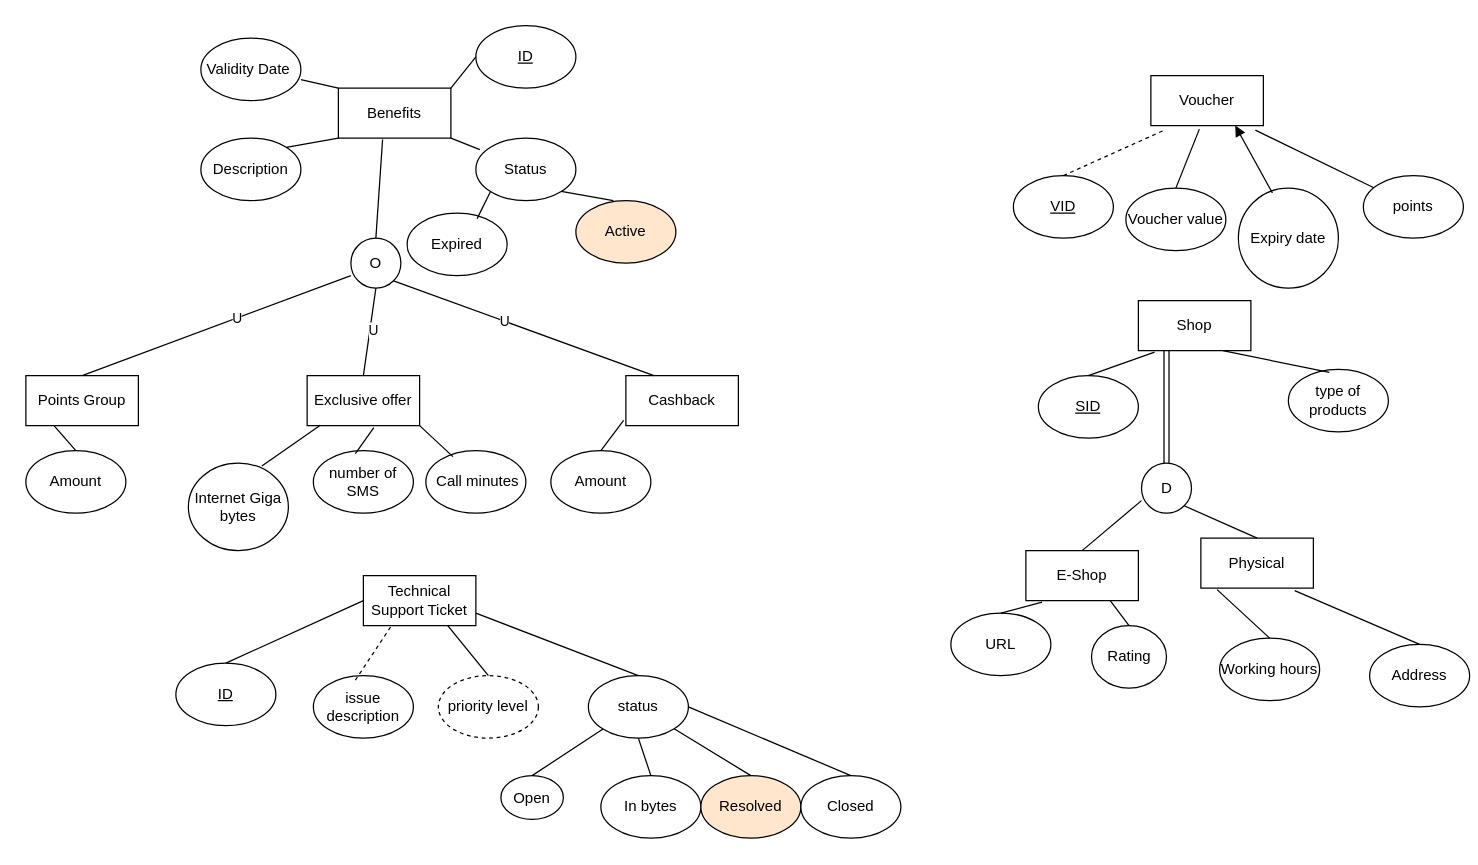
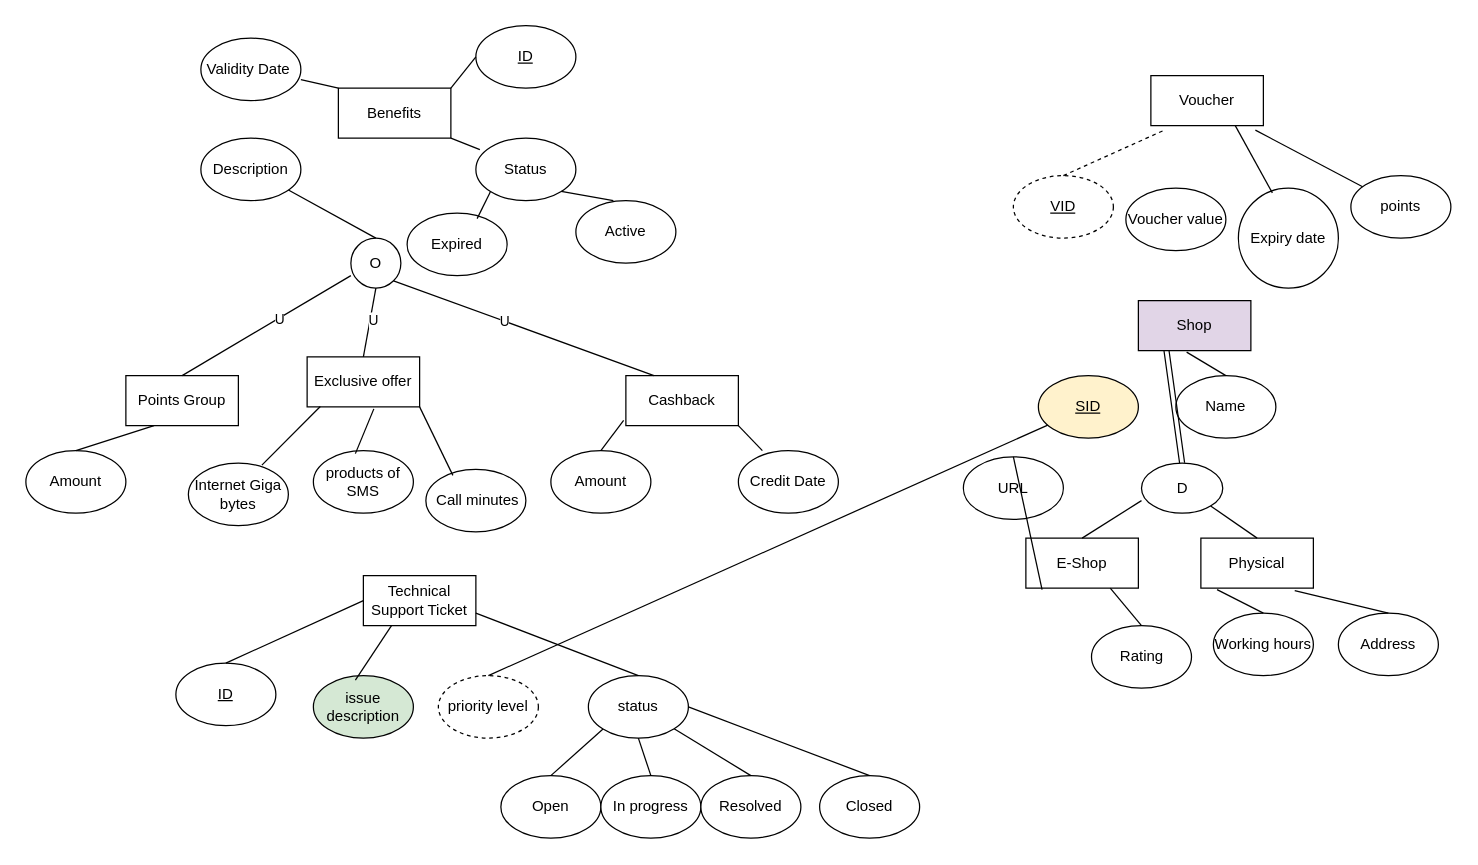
- <mxCell id="45" value="" style="endArrow=block;html=1;rounded=0;entryX=0.75;entryY=1;entryDx=0;entryDy=0;exitX=0.34;exitY=0.048;exitDx=0;exitDy=0;exitPerimeter=0;" edge="1" parent="1" source="41" target="38"><mxGeometry width="50" height="50" relative="1" as="geometry"><mxPoint x="1040" y="160" as="sourcePoint" /><mxPoint x="1090" y="110" as="targetPoint" /></mxGeometry></mxCell>
+ <mxCell id="45" value="" style="endArrow=none;html=1;rounded=0;entryX=0.75;entryY=1;entryDx=0;entryDy=0;exitX=0.34;exitY=0.048;exitDx=0;exitDy=0;exitPerimeter=0;" edge="1" parent="1" source="41" target="38"><mxGeometry width="50" height="50" relative="1" as="geometry"><mxPoint x="1040" y="160" as="sourcePoint" /><mxPoint x="1090" y="110" as="targetPoint" /></mxGeometry></mxCell>
- <mxCell id="10" value="" style="endArrow=none;html=1;rounded=0;exitX=1;exitY=0;exitDx=0;exitDy=0;entryX=0;entryY=1;entryDx=0;entryDy=0;" edge="1" parent="1" source="6" target="2"><mxGeometry width="50" height="50" relative="1" as="geometry"><mxPoint x="240" y="130" as="sourcePoint" /><mxPoint x="290" y="80" as="targetPoint" /></mxGeometry></mxCell>
- <mxCell id="44" value="" style="endArrow=none;html=1;rounded=0;exitX=0.5;exitY=0;exitDx=0;exitDy=0;entryX=0.431;entryY=1.07;entryDx=0;entryDy=0;entryPerimeter=0;" edge="1" parent="1" source="40" target="38"><mxGeometry width="50" height="50" relative="1" as="geometry"><mxPoint x="920" y="150" as="sourcePoint" /><mxPoint x="970" y="100" as="targetPoint" /></mxGeometry></mxCell>
- <mxCell id="37" value="" style="endArrow=none;html=1;rounded=0;entryX=0.393;entryY=1.027;entryDx=0;entryDy=0;entryPerimeter=0;exitX=0.5;exitY=0;exitDx=0;exitDy=0;" edge="1" parent="1" source="30" target="2"><mxGeometry width="50" height="50" relative="1" as="geometry"><mxPoint x="310" y="240" as="sourcePoint" /><mxPoint x="360" y="190" as="targetPoint" /></mxGeometry></mxCell>
+ <mxCell id="37" value="" style="endArrow=none;html=1;rounded=0;exitX=0.5;exitY=0;exitDx=0;exitDy=0;" edge="1" parent="1" source="30" target="6"><mxGeometry width="50" height="50" relative="1" as="geometry"><mxPoint x="310" y="240" as="sourcePoint" /><mxPoint x="360" y="190" as="targetPoint" /></mxGeometry></mxCell>
- <mxCell id="39" value="&lt;u&gt;VID&lt;/u&gt;" style="ellipse;whiteSpace=wrap;html=1;" vertex="1" parent="1"><mxGeometry x="810" y="140" width="80" height="50" as="geometry" /></mxCell>
+ <mxCell id="39" value="&lt;u&gt;VID&lt;/u&gt;" style="ellipse;whiteSpace=wrap;html=1;dashed=1;" vertex="1" parent="1"><mxGeometry x="810" y="140" width="80" height="50" as="geometry" /></mxCell>
- <mxCell id="42" value="points" style="ellipse;whiteSpace=wrap;html=1;" vertex="1" parent="1"><mxGeometry x="1090" y="140" width="80" height="50" as="geometry" /></mxCell>
+ <mxCell id="42" value="points" style="ellipse;whiteSpace=wrap;html=1;" vertex="1" parent="1"><mxGeometry x="1080" y="140" width="80" height="50" as="geometry" /></mxCell>
- <mxCell id="7" value="Active" style="ellipse;whiteSpace=wrap;html=1;fillColor=#ffe6cc;" vertex="1" parent="1"><mxGeometry x="460" y="160" width="80" height="50" as="geometry" /></mxCell>
+ <mxCell id="7" value="Active" style="ellipse;whiteSpace=wrap;html=1;" vertex="1" parent="1"><mxGeometry x="460" y="160" width="80" height="50" as="geometry" /></mxCell>
- <mxCell id="47" value="Shop" style="rounded=0;whiteSpace=wrap;html=1;" vertex="1" parent="1"><mxGeometry x="910" y="240" width="90" height="40" as="geometry" /></mxCell>
+ <mxCell id="47" value="Shop" style="rounded=0;whiteSpace=wrap;html=1;fillColor=#e1d5e7;" vertex="1" parent="1"><mxGeometry x="910" y="240" width="90" height="40" as="geometry" /></mxCell>
- <mxCell id="53" value="" style="endArrow=none;html=1;rounded=0;entryX=0.75;entryY=1;entryDx=0;entryDy=0;exitX=0.41;exitY=0.048;exitDx=0;exitDy=0;exitPerimeter=0;" edge="1" parent="1" source="50" target="47"><mxGeometry width="50" height="50" relative="1" as="geometry"><mxPoint x="1065" y="360" as="sourcePoint" /><mxPoint x="1115" y="310" as="targetPoint" /></mxGeometry></mxCell>
- <mxCell id="51" value="" style="endArrow=none;html=1;rounded=0;exitX=0.5;exitY=0;exitDx=0;exitDy=0;entryX=0.144;entryY=1.03;entryDx=0;entryDy=0;entryPerimeter=0;" edge="1" parent="1" source="48" target="47"><mxGeometry width="50" height="50" relative="1" as="geometry"><mxPoint x="915" y="360" as="sourcePoint" /><mxPoint x="965" y="310" as="targetPoint" /></mxGeometry></mxCell>
+ <mxCell id="52" value="" style="endArrow=none;html=1;rounded=0;entryX=0.429;entryY=1.03;entryDx=0;entryDy=0;entryPerimeter=0;exitX=0.5;exitY=0;exitDx=0;exitDy=0;" edge="1" parent="1" source="49" target="47"><mxGeometry width="50" height="50" relative="1" as="geometry"><mxPoint x="955" y="360" as="sourcePoint" /><mxPoint x="1005" y="310" as="targetPoint" /></mxGeometry></mxCell>
- <mxCell id="15" value="Points Group" style="rounded=0;whiteSpace=wrap;html=1;" vertex="1" parent="1"><mxGeometry x="20" y="300" width="90" height="40" as="geometry" /></mxCell>
+ <mxCell id="15" value="Points Group" style="rounded=0;whiteSpace=wrap;html=1;" vertex="1" parent="1"><mxGeometry x="100" y="300" width="90" height="40" as="geometry" /></mxCell>
- <mxCell id="18" value="Exclusive offer" style="rounded=0;whiteSpace=wrap;html=1;" vertex="1" parent="1"><mxGeometry x="245" y="300" width="90" height="40" as="geometry" /></mxCell>
+ <mxCell id="18" value="Exclusive offer" style="rounded=0;whiteSpace=wrap;html=1;" vertex="1" parent="1"><mxGeometry x="245" y="285" width="90" height="40" as="geometry" /></mxCell>
- <mxCell id="50" value="type of products" style="ellipse;whiteSpace=wrap;html=1;" vertex="1" parent="1"><mxGeometry x="1030" y="295" width="80" height="50" as="geometry" /></mxCell>
- <mxCell id="48" value="&lt;u&gt;SID&lt;/u&gt;" style="ellipse;whiteSpace=wrap;html=1;" vertex="1" parent="1"><mxGeometry x="830" y="300" width="80" height="50" as="geometry" /></mxCell>
+ <mxCell id="48" value="&lt;u&gt;SID&lt;/u&gt;" style="ellipse;whiteSpace=wrap;html=1;fillColor=#fff2cc;" vertex="1" parent="1"><mxGeometry x="830" y="300" width="80" height="50" as="geometry" /></mxCell>
+ <mxCell id="49" value="Name" style="ellipse;whiteSpace=wrap;html=1;" vertex="1" parent="1"><mxGeometry x="940" y="300" width="80" height="50" as="geometry" /></mxCell>
+ <mxCell id="29" value="" style="endArrow=none;html=1;rounded=0;entryX=1;entryY=1;entryDx=0;entryDy=0;exitX=0.24;exitY=0;exitDx=0;exitDy=0;exitPerimeter=0;" edge="1" parent="1" source="28" target="25"><mxGeometry width="50" height="50" relative="1" as="geometry"><mxPoint x="760" y="500" as="sourcePoint" /><mxPoint x="810" y="450" as="targetPoint" /></mxGeometry></mxCell>
- <mxCell id="20" value="number of SMS" style="ellipse;whiteSpace=wrap;html=1;" vertex="1" parent="1"><mxGeometry x="250" y="360" width="80" height="50" as="geometry" /></mxCell>
+ <mxCell id="20" value="products of SMS" style="ellipse;whiteSpace=wrap;html=1;" vertex="1" parent="1"><mxGeometry x="250" y="360" width="80" height="50" as="geometry" /></mxCell>
- <mxCell id="21" value="&amp;nbsp;Call minutes" style="ellipse;whiteSpace=wrap;html=1;" vertex="1" parent="1"><mxGeometry x="340" y="360" width="80" height="50" as="geometry" /></mxCell>
+ <mxCell id="21" value="&amp;nbsp;Call minutes" style="ellipse;whiteSpace=wrap;html=1;" vertex="1" parent="1"><mxGeometry x="340" y="375" width="80" height="50" as="geometry" /></mxCell>
+ <mxCell id="28" value="Credit Date" style="ellipse;whiteSpace=wrap;html=1;" vertex="1" parent="1"><mxGeometry x="590" y="360" width="80" height="50" as="geometry" /></mxCell>
- <mxCell id="65" value="D" style="ellipse;whiteSpace=wrap;html=1;aspect=fixed;" vertex="1" parent="1"><mxGeometry x="912.5" y="370" width="40" height="40" as="geometry" /></mxCell>
+ <mxCell id="65" value="D" style="ellipse;whiteSpace=wrap;html=1;aspect=fixed;" vertex="1" parent="1"><mxGeometry x="912.5" y="370" width="65" height="40" as="geometry" /></mxCell>
- <mxCell id="19" value="Internet Giga bytes" style="ellipse;whiteSpace=wrap;html=1;" vertex="1" parent="1"><mxGeometry x="150" y="370" width="80" height="70" as="geometry" /></mxCell>
+ <mxCell id="19" value="Internet Giga bytes" style="ellipse;whiteSpace=wrap;html=1;" vertex="1" parent="1"><mxGeometry x="150" y="370" width="80" height="50" as="geometry" /></mxCell>
- <mxCell id="59" value="E-Shop" style="rounded=0;whiteSpace=wrap;html=1;" vertex="1" parent="1"><mxGeometry x="820" y="440" width="90" height="40" as="geometry" /></mxCell>
+ <mxCell id="59" value="E-Shop" style="rounded=0;whiteSpace=wrap;html=1;" vertex="1" parent="1"><mxGeometry x="820" y="430" width="90" height="40" as="geometry" /></mxCell>
- <mxCell id="60" value="URL" style="ellipse;whiteSpace=wrap;html=1;" vertex="1" parent="1"><mxGeometry x="760" y="490" width="80" height="50" as="geometry" /></mxCell>
+ <mxCell id="60" value="URL" style="ellipse;whiteSpace=wrap;html=1;" vertex="1" parent="1"><mxGeometry x="770" y="365" width="80" height="50" as="geometry" /></mxCell>
- <mxCell id="82" value="" style="endArrow=none;html=1;rounded=0;exitX=0.42;exitY=0.072;exitDx=0;exitDy=0;exitPerimeter=0;entryX=0.25;entryY=1;entryDx=0;entryDy=0;dashed=1;" edge="1" parent="1" source="70" target="68"><mxGeometry width="50" height="50" relative="1" as="geometry"><mxPoint x="260" y="590" as="sourcePoint" /><mxPoint x="310" y="540" as="targetPoint" /></mxGeometry></mxCell>
+ <mxCell id="82" value="" style="endArrow=none;html=1;rounded=0;exitX=0.42;exitY=0.072;exitDx=0;exitDy=0;exitPerimeter=0;entryX=0.25;entryY=1;entryDx=0;entryDy=0;" edge="1" parent="1" source="70" target="68"><mxGeometry width="50" height="50" relative="1" as="geometry"><mxPoint x="260" y="590" as="sourcePoint" /><mxPoint x="310" y="540" as="targetPoint" /></mxGeometry></mxCell>
- <mxCell id="83" value="" style="endArrow=none;html=1;rounded=0;entryX=0.75;entryY=1;entryDx=0;entryDy=0;exitX=0.5;exitY=0;exitDx=0;exitDy=0;" edge="1" parent="1" source="71" target="68"><mxGeometry width="50" height="50" relative="1" as="geometry"><mxPoint x="410" y="580" as="sourcePoint" /><mxPoint x="460" y="530" as="targetPoint" /></mxGeometry></mxCell>
+ <mxCell id="83" value="" style="endArrow=none;html=1;rounded=0;exitX=0.5;exitY=0;exitDx=0;exitDy=0;" edge="1" parent="1" source="71" target="48"><mxGeometry width="50" height="50" relative="1" as="geometry"><mxPoint x="410" y="580" as="sourcePoint" /><mxPoint x="460" y="530" as="targetPoint" /></mxGeometry></mxCell>
- <mxCell id="61" value="Rating" style="ellipse;whiteSpace=wrap;html=1;" vertex="1" parent="1"><mxGeometry x="872.5" y="500" width="60" height="50" as="geometry" /></mxCell>
+ <mxCell id="61" value="Rating" style="ellipse;whiteSpace=wrap;html=1;" vertex="1" parent="1"><mxGeometry x="872.5" y="500" width="80" height="50" as="geometry" /></mxCell>
- <mxCell id="55" value="Working hours" style="ellipse;whiteSpace=wrap;html=1;" vertex="1" parent="1"><mxGeometry x="975" y="510" width="80" height="50" as="geometry" /></mxCell>
+ <mxCell id="55" value="Working hours" style="ellipse;whiteSpace=wrap;html=1;" vertex="1" parent="1"><mxGeometry x="970" y="490" width="80" height="50" as="geometry" /></mxCell>
- <mxCell id="56" value="Address" style="ellipse;whiteSpace=wrap;html=1;" vertex="1" parent="1"><mxGeometry x="1095" y="515" width="80" height="50" as="geometry" /></mxCell>
+ <mxCell id="56" value="Address" style="ellipse;whiteSpace=wrap;html=1;" vertex="1" parent="1"><mxGeometry x="1070" y="490" width="80" height="50" as="geometry" /></mxCell>
- <mxCell id="70" value="issue description" style="ellipse;whiteSpace=wrap;html=1;" vertex="1" parent="1"><mxGeometry x="250" y="540" width="80" height="50" as="geometry" /></mxCell>
+ <mxCell id="70" value="issue description" style="ellipse;whiteSpace=wrap;html=1;fillColor=#d5e8d4;" vertex="1" parent="1"><mxGeometry x="250" y="540" width="80" height="50" as="geometry" /></mxCell>
- <mxCell id="73" value="Open" style="ellipse;whiteSpace=wrap;html=1;" vertex="1" parent="1"><mxGeometry x="400" y="620" width="50" height="35" as="geometry" /></mxCell>
+ <mxCell id="73" value="Open" style="ellipse;whiteSpace=wrap;html=1;" vertex="1" parent="1"><mxGeometry x="400" y="620" width="80" height="50" as="geometry" /></mxCell>
- <mxCell id="75" value="In bytes" style="ellipse;whiteSpace=wrap;html=1;" vertex="1" parent="1"><mxGeometry x="480" y="620" width="80" height="50" as="geometry" /></mxCell>
+ <mxCell id="75" value="In progress" style="ellipse;whiteSpace=wrap;html=1;" vertex="1" parent="1"><mxGeometry x="480" y="620" width="80" height="50" as="geometry" /></mxCell>
- <mxCell id="77" value="Resolved" style="ellipse;whiteSpace=wrap;html=1;fillColor=#ffe6cc;" vertex="1" parent="1"><mxGeometry x="560" y="620" width="80" height="50" as="geometry" /></mxCell>
+ <mxCell id="77" value="Resolved" style="ellipse;whiteSpace=wrap;html=1;" vertex="1" parent="1"><mxGeometry x="560" y="620" width="80" height="50" as="geometry" /></mxCell>
- <mxCell id="79" value="Closed" style="ellipse;whiteSpace=wrap;html=1;" vertex="1" parent="1"><mxGeometry x="640" y="620" width="80" height="50" as="geometry" /></mxCell>
+ <mxCell id="79" value="Closed" style="ellipse;whiteSpace=wrap;html=1;" vertex="1" parent="1"><mxGeometry x="655" y="620" width="80" height="50" as="geometry" /></mxCell>
